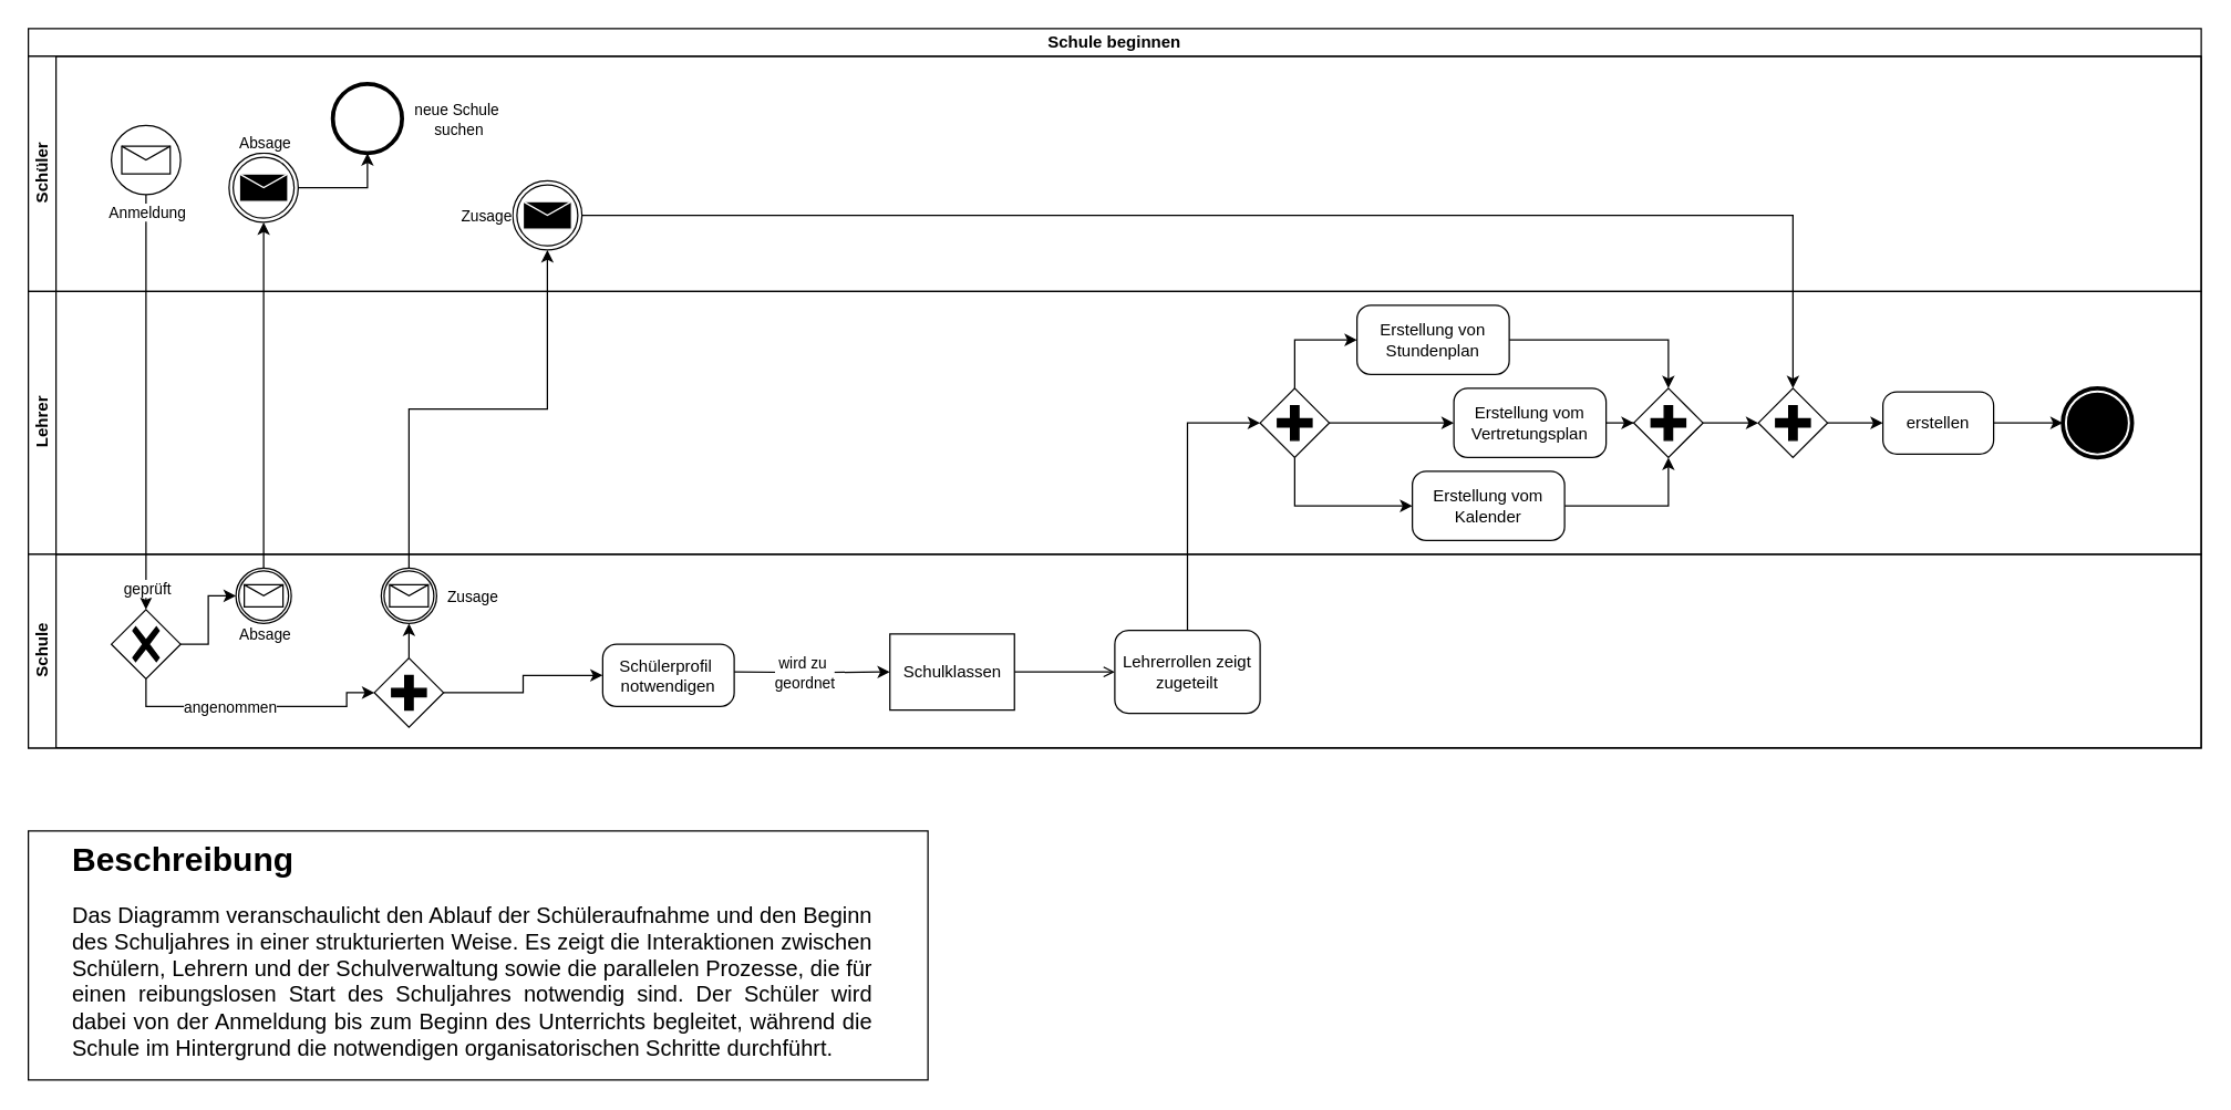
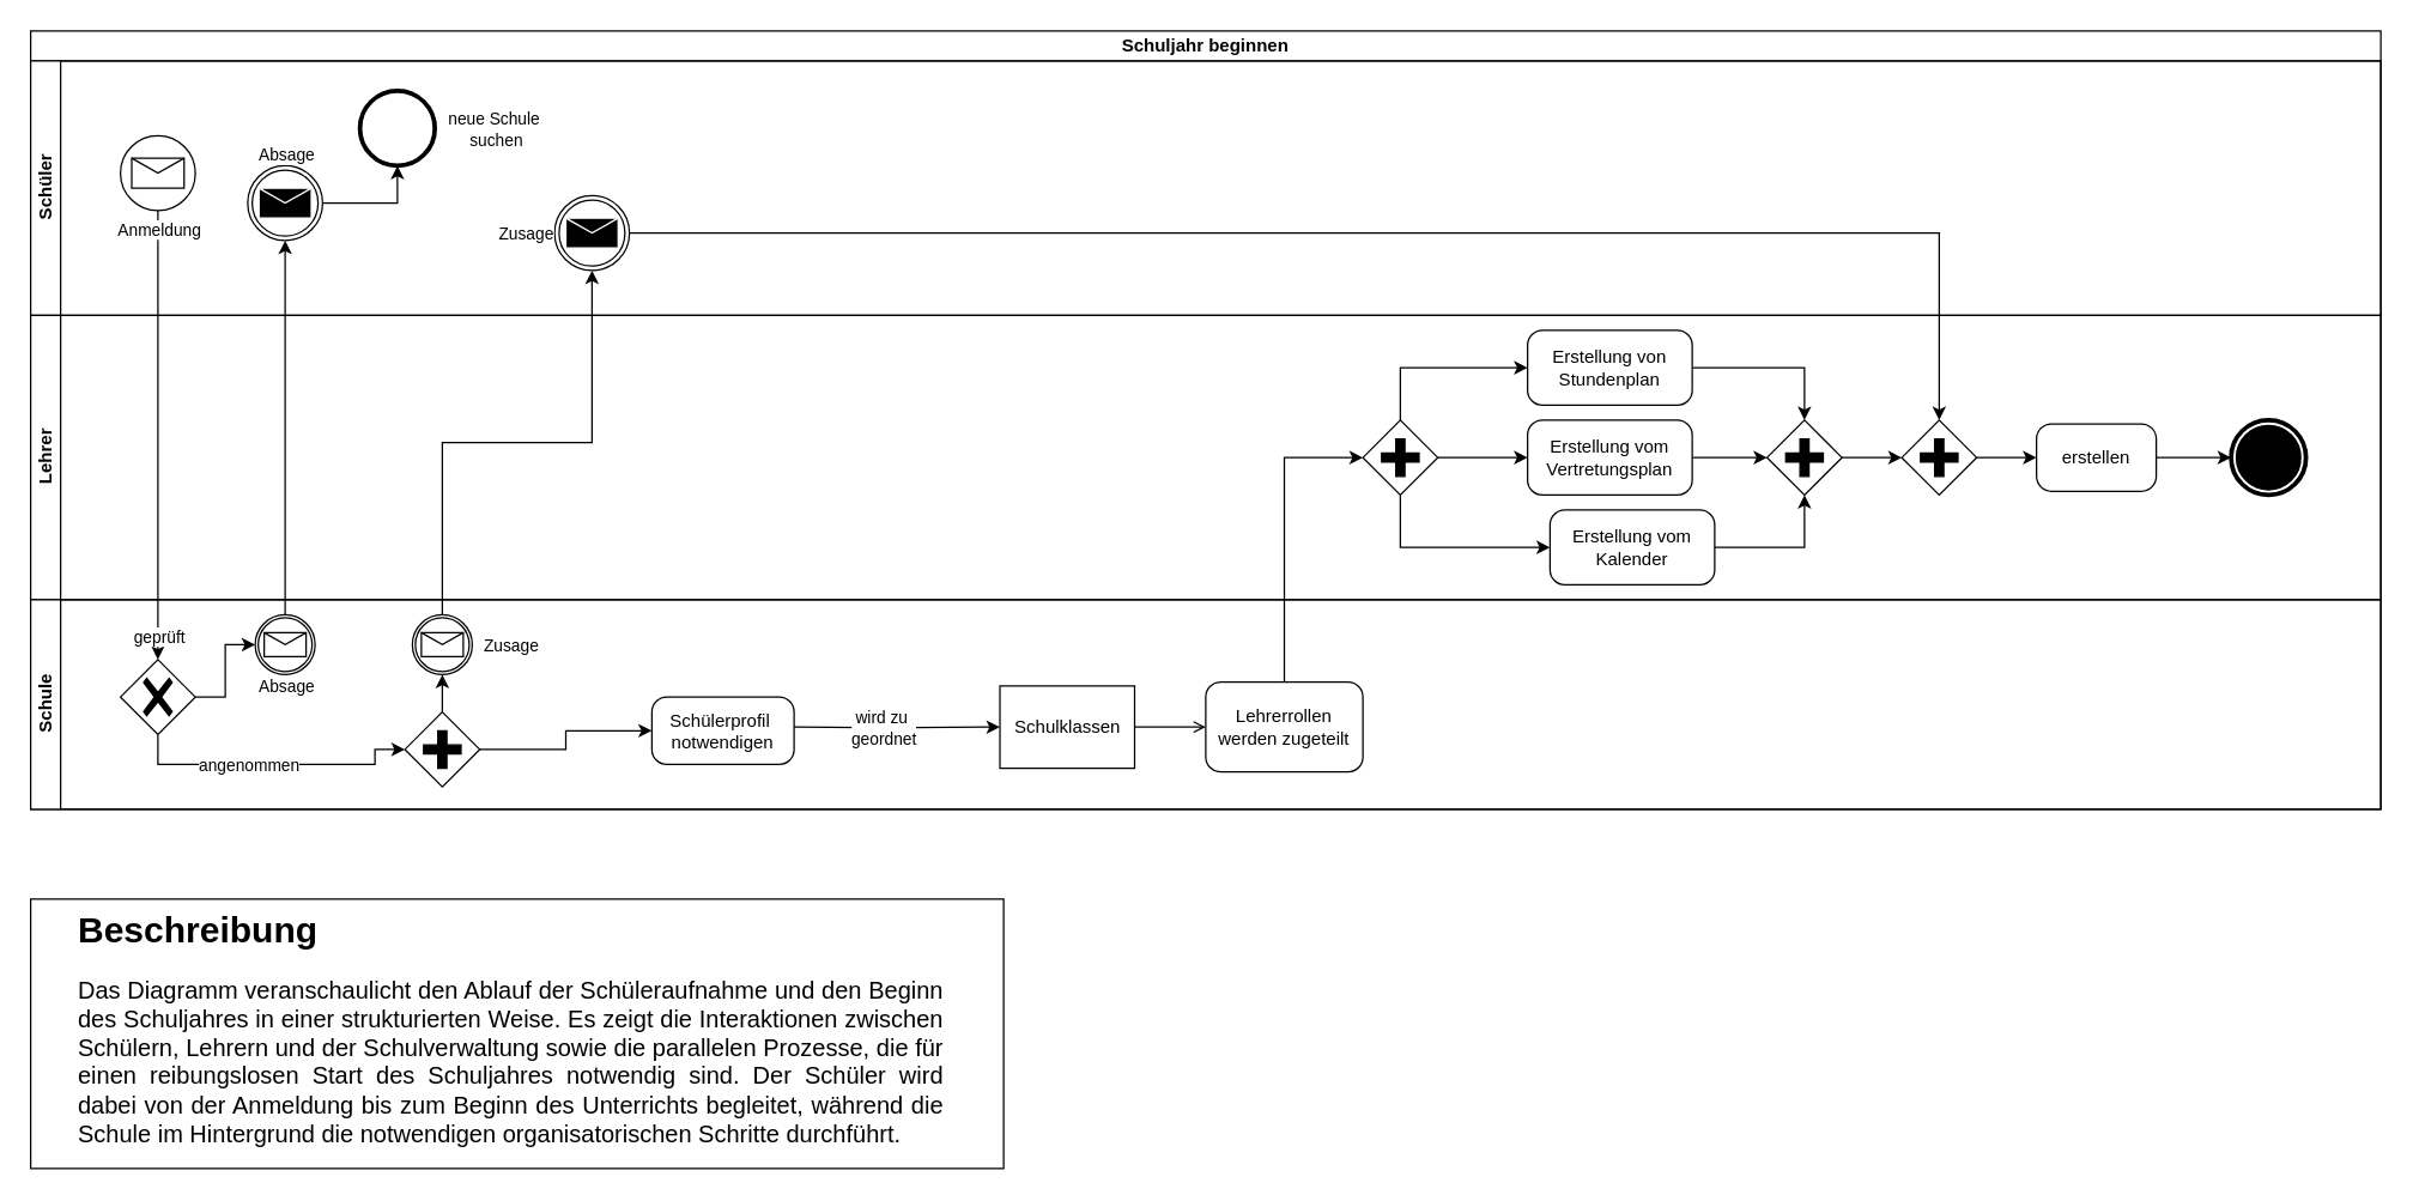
- <mxCell id="2" value="Schule beginnen" style="swimlane;html=1;childLayout=stackLayout;resizeParent=1;resizeParentMax=0;horizontal=1;startSize=20;horizontalStack=0;whiteSpace=wrap;" parent="1" vertex="1"><mxGeometry x="20" y="20" width="1570" height="520" as="geometry" /></mxCell>
+ <mxCell id="2" value="Schuljahr beginnen" style="swimlane;html=1;childLayout=stackLayout;resizeParent=1;resizeParentMax=0;horizontal=1;startSize=20;horizontalStack=0;whiteSpace=wrap;" parent="1" vertex="1"><mxGeometry x="20" y="20" width="1570" height="520" as="geometry" /></mxCell>
- <mxCell id="18" value="Erstellung von Stundenplan" style="points=[[0.25,0,0],[0.5,0,0],[0.75,0,0],[1,0.25,0],[1,0.5,0],[1,0.75,0],[0.75,1,0],[0.5,1,0],[0.25,1,0],[0,0.75,0],[0,0.5,0],[0,0.25,0]];shape=mxgraph.bpmn.task;whiteSpace=wrap;rectStyle=rounded;size=10;html=1;container=1;expand=0;collapsible=0;taskMarker=abstract;" parent="16" vertex="1"><mxGeometry x="960" y="10" width="110" height="50" as="geometry" /></mxCell>
+ <mxCell id="18" value="Erstellung von Stundenplan" style="points=[[0.25,0,0],[0.5,0,0],[0.75,0,0],[1,0.25,0],[1,0.5,0],[1,0.75,0],[0.75,1,0],[0.5,1,0],[0.25,1,0],[0,0.75,0],[0,0.5,0],[0,0.25,0]];shape=mxgraph.bpmn.task;whiteSpace=wrap;rectStyle=rounded;size=10;html=1;container=1;expand=0;collapsible=0;taskMarker=abstract;" parent="16" vertex="1"><mxGeometry x="1000" y="10" width="110" height="50" as="geometry" /></mxCell>
- <mxCell id="20" value="Erstellung vom Vertretungsplan" style="points=[[0.25,0,0],[0.5,0,0],[0.75,0,0],[1,0.25,0],[1,0.5,0],[1,0.75,0],[0.75,1,0],[0.5,1,0],[0.25,1,0],[0,0.75,0],[0,0.5,0],[0,0.25,0]];shape=mxgraph.bpmn.task;whiteSpace=wrap;rectStyle=rounded;size=10;html=1;container=1;expand=0;collapsible=0;taskMarker=abstract;" parent="16" vertex="1"><mxGeometry x="1030" y="70" width="110" height="50" as="geometry" /></mxCell>
+ <mxCell id="20" value="Erstellung vom Vertretungsplan" style="points=[[0.25,0,0],[0.5,0,0],[0.75,0,0],[1,0.25,0],[1,0.5,0],[1,0.75,0],[0.75,1,0],[0.5,1,0],[0.25,1,0],[0,0.75,0],[0,0.5,0],[0,0.25,0]];shape=mxgraph.bpmn.task;whiteSpace=wrap;rectStyle=rounded;size=10;html=1;container=1;expand=0;collapsible=0;taskMarker=abstract;" parent="16" vertex="1"><mxGeometry x="1000" y="70" width="110" height="50" as="geometry" /></mxCell>
- <mxCell id="22" value="Erstellung vom&lt;div&gt;Kalender&lt;/div&gt;" style="points=[[0.25,0,0],[0.5,0,0],[0.75,0,0],[1,0.25,0],[1,0.5,0],[1,0.75,0],[0.75,1,0],[0.5,1,0],[0.25,1,0],[0,0.75,0],[0,0.5,0],[0,0.25,0]];shape=mxgraph.bpmn.task;whiteSpace=wrap;rectStyle=rounded;size=10;html=1;container=1;expand=0;collapsible=0;taskMarker=abstract;" parent="16" vertex="1"><mxGeometry x="1000" y="130" width="110" height="50" as="geometry" /></mxCell>
+ <mxCell id="22" value="Erstellung vom&lt;div&gt;Kalender&lt;/div&gt;" style="points=[[0.25,0,0],[0.5,0,0],[0.75,0,0],[1,0.25,0],[1,0.5,0],[1,0.75,0],[0.75,1,0],[0.5,1,0],[0.25,1,0],[0,0.75,0],[0,0.5,0],[0,0.25,0]];shape=mxgraph.bpmn.task;whiteSpace=wrap;rectStyle=rounded;size=10;html=1;container=1;expand=0;collapsible=0;taskMarker=abstract;" parent="16" vertex="1"><mxGeometry x="1015" y="130" width="110" height="50" as="geometry" /></mxCell>
- <mxCell id="39" value="Schulklassen" style="points=[[0.25,0,0],[0.5,0,0],[0.75,0,0],[1,0.25,0],[1,0.5,0],[1,0.75,0],[0.75,1,0],[0.5,1,0],[0.25,1,0],[0,0.75,0],[0,0.5,0],[0,0.25,0]];shape=mxgraph.bpmn.task;whiteSpace=wrap;rectStyle=square;size=10;html=1;container=1;expand=0;collapsible=0;taskMarker=abstract;" parent="34" vertex="1"><mxGeometry x="622.5" y="57.5" width="90" height="55" as="geometry" /></mxCell>
+ <mxCell id="39" value="Schulklassen" style="points=[[0.25,0,0],[0.5,0,0],[0.75,0,0],[1,0.25,0],[1,0.5,0],[1,0.75,0],[0.75,1,0],[0.5,1,0],[0.25,1,0],[0,0.75,0],[0,0.5,0],[0,0.25,0]];shape=mxgraph.bpmn.task;whiteSpace=wrap;rectStyle=square;size=10;html=1;container=1;expand=0;collapsible=0;taskMarker=abstract;" parent="34" vertex="1"><mxGeometry x="647.5" y="57.5" width="90" height="55" as="geometry" /></mxCell>
- <mxCell id="42" value="Lehrerrollen zeigt zugeteilt" style="points=[[0.25,0,0],[0.5,0,0],[0.75,0,0],[1,0.25,0],[1,0.5,0],[1,0.75,0],[0.75,1,0],[0.5,1,0],[0.25,1,0],[0,0.75,0],[0,0.5,0],[0,0.25,0]];shape=mxgraph.bpmn.task;whiteSpace=wrap;rectStyle=rounded;size=10;html=1;container=1;expand=0;collapsible=0;taskMarker=abstract;" parent="34" vertex="1"><mxGeometry x="785" y="55" width="105" height="60" as="geometry" /></mxCell>
+ <mxCell id="42" value="Lehrerrollen werden zugeteilt" style="points=[[0.25,0,0],[0.5,0,0],[0.75,0,0],[1,0.25,0],[1,0.5,0],[1,0.75,0],[0.75,1,0],[0.5,1,0],[0.25,1,0],[0,0.75,0],[0,0.5,0],[0,0.25,0]];shape=mxgraph.bpmn.task;whiteSpace=wrap;rectStyle=rounded;size=10;html=1;container=1;expand=0;collapsible=0;taskMarker=abstract;" parent="34" vertex="1"><mxGeometry x="785" y="55" width="105" height="60" as="geometry" /></mxCell>
